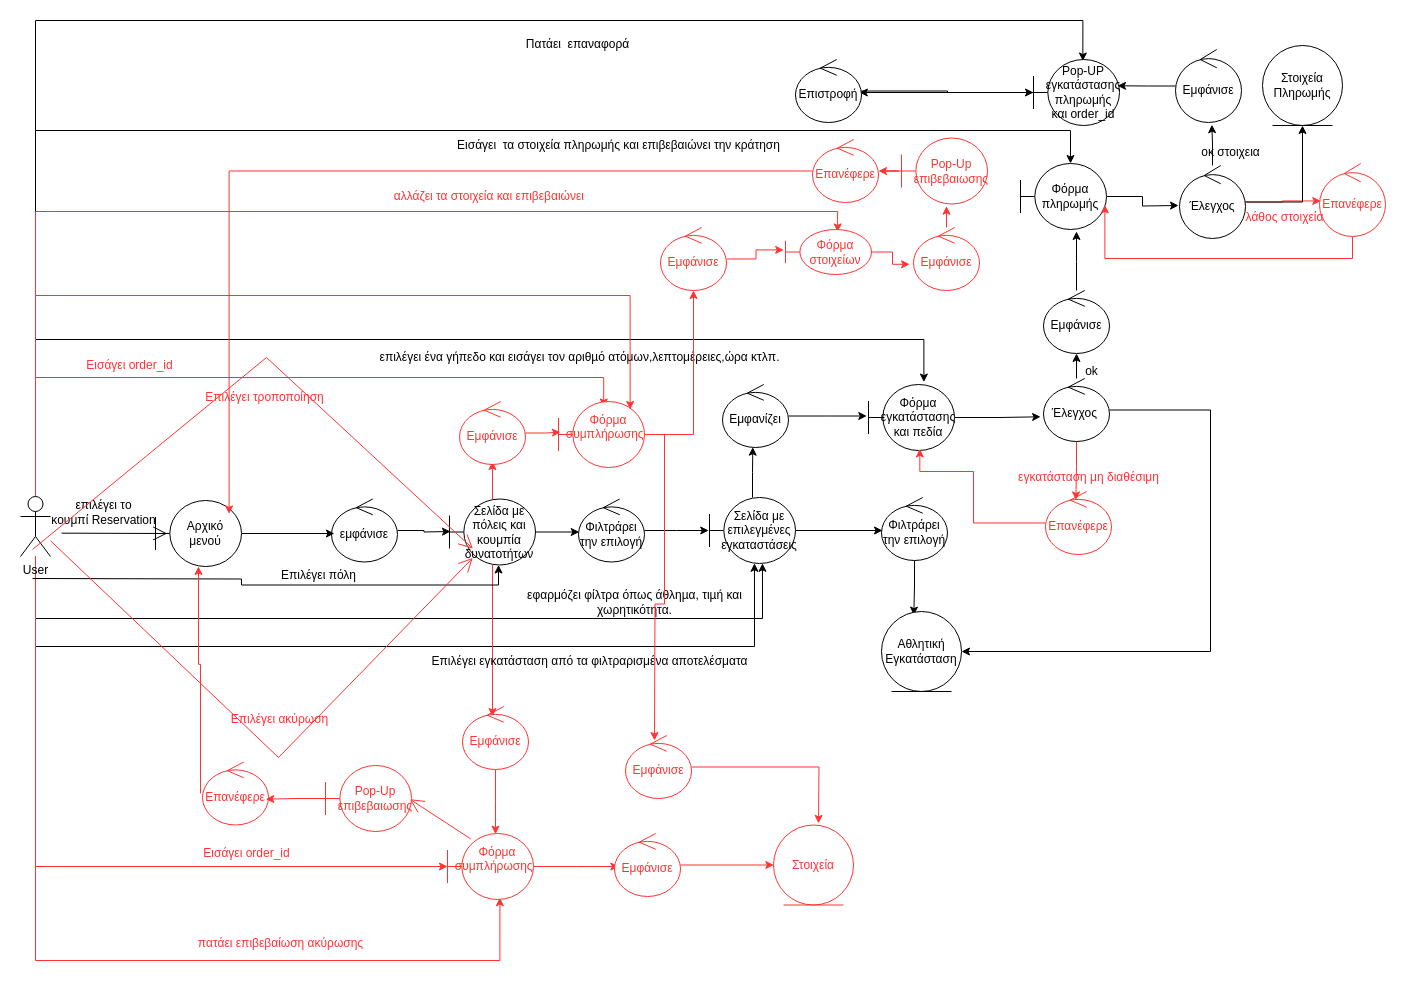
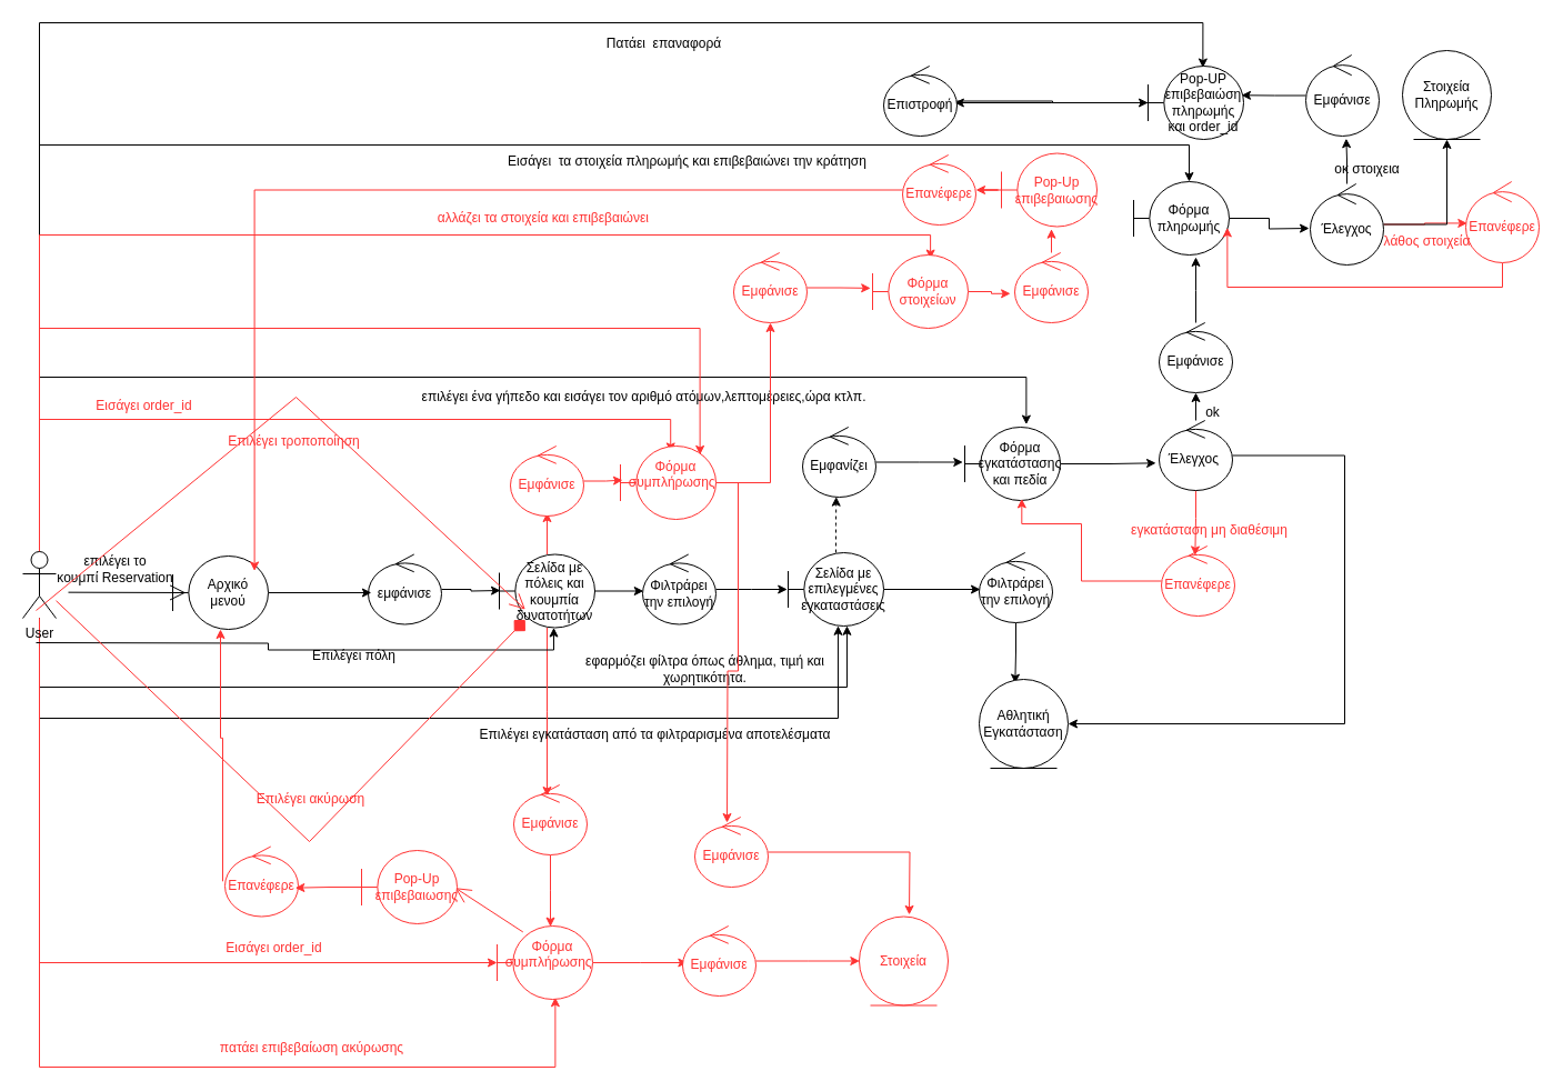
- <mxCell id="59" value="Πατάει&amp;nbsp; επαναφορά" style="text;html=1;align=center;verticalAlign=middle;resizable=0;points=[];autosize=1;strokeColor=none;fillColor=none;" parent="1" vertex="1"><mxGeometry x="516" y="31" width="121" height="26" as="geometry" /></mxCell>
+ <mxCell id="59" value="Πατάει&amp;nbsp; επαναφορά" style="text;html=1;align=center;verticalAlign=middle;resizable=0;points=[];autosize=1;strokeColor=none;fillColor=none;" parent="1" vertex="1"><mxGeometry x="536" y="26" width="121" height="26" as="geometry" /></mxCell>
- <mxCell id="57" value="Pop-UP εγκατάστασης πληρωμής και order_id" style="shape=umlBoundary;whiteSpace=wrap;html=1;" parent="1" vertex="1"><mxGeometry x="1033" y="59" width="86" height="66" as="geometry" /></mxCell>
+ <mxCell id="57" value="Pop-UP επιβεβαιώση πληρωμής και order_id" style="shape=umlBoundary;whiteSpace=wrap;html=1;" parent="1" vertex="1"><mxGeometry x="1033" y="59" width="86" height="66" as="geometry" /></mxCell>
- <mxCell id="95" value="Φόρμα στοιχείων" style="shape=umlBoundary;whiteSpace=wrap;html=1;strokeColor=#FF3333;fontColor=#FF3333;" parent="1" vertex="1"><mxGeometry x="785" y="229" width="86" height="45" as="geometry" /></mxCell>
+ <mxCell id="95" value="Φόρμα στοιχείων" style="shape=umlBoundary;whiteSpace=wrap;html=1;strokeColor=#FF3333;fontColor=#FF3333;" parent="1" vertex="1"><mxGeometry x="785" y="229" width="86" height="66" as="geometry" /></mxCell>
- <mxCell id="28" style="edgeStyle=orthogonalEdgeStyle;rounded=0;orthogonalLoop=1;jettySize=auto;html=1;entryX=0.459;entryY=0.995;entryDx=0;entryDy=0;entryPerimeter=0;" parent="1" source="29" target="36" edge="1"><mxGeometry relative="1" as="geometry" /></mxCell>
+ <mxCell id="28" style="edgeStyle=orthogonalEdgeStyle;rounded=0;orthogonalLoop=1;jettySize=auto;html=1;entryX=0.459;entryY=0.995;entryDx=0;entryDy=0;entryPerimeter=0;dashed=1;" parent="1" source="29" target="36" edge="1"><mxGeometry relative="1" as="geometry" /></mxCell>
- <mxCell id="68" value="" style="endArrow=open;endFill=1;endSize=12;html=1;rounded=0;entryX=0.271;entryY=0.893;entryDx=0;entryDy=0;entryPerimeter=0;strokeColor=#FF3333;" parent="1" source="14" target="22" edge="1"><mxGeometry width="160" relative="1" as="geometry"><mxPoint x="33" y="760" as="sourcePoint" /><mxPoint x="193" y="760" as="targetPoint" /><Array as="points"><mxPoint x="278" y="757" /></Array></mxGeometry></mxCell>
+ <mxCell id="68" value="" style="endArrow=diamond;endFill=1;endSize=12;html=1;rounded=0;entryX=0.271;entryY=0.893;entryDx=0;entryDy=0;entryPerimeter=0;strokeColor=#FF3333;" parent="1" source="14" target="22" edge="1"><mxGeometry width="160" relative="1" as="geometry"><mxPoint x="33" y="760" as="sourcePoint" /><mxPoint x="193" y="760" as="targetPoint" /><Array as="points"><mxPoint x="278" y="757" /></Array></mxGeometry></mxCell>
- <mxCell id="24" value="Επιλέγει πόλη" style="text;html=1;align=center;verticalAlign=middle;resizable=0;points=[];autosize=1;strokeColor=none;fillColor=none;" parent="1" vertex="1"><mxGeometry x="271" y="561.5" width="93" height="26" as="geometry" /></mxCell>
+ <mxCell id="24" value="Επιλέγει πόλη" style="text;html=1;align=center;verticalAlign=middle;resizable=0;points=[];autosize=1;strokeColor=none;fillColor=none;" parent="1" vertex="1"><mxGeometry x="271" y="576.5" width="93" height="26" as="geometry" /></mxCell>
